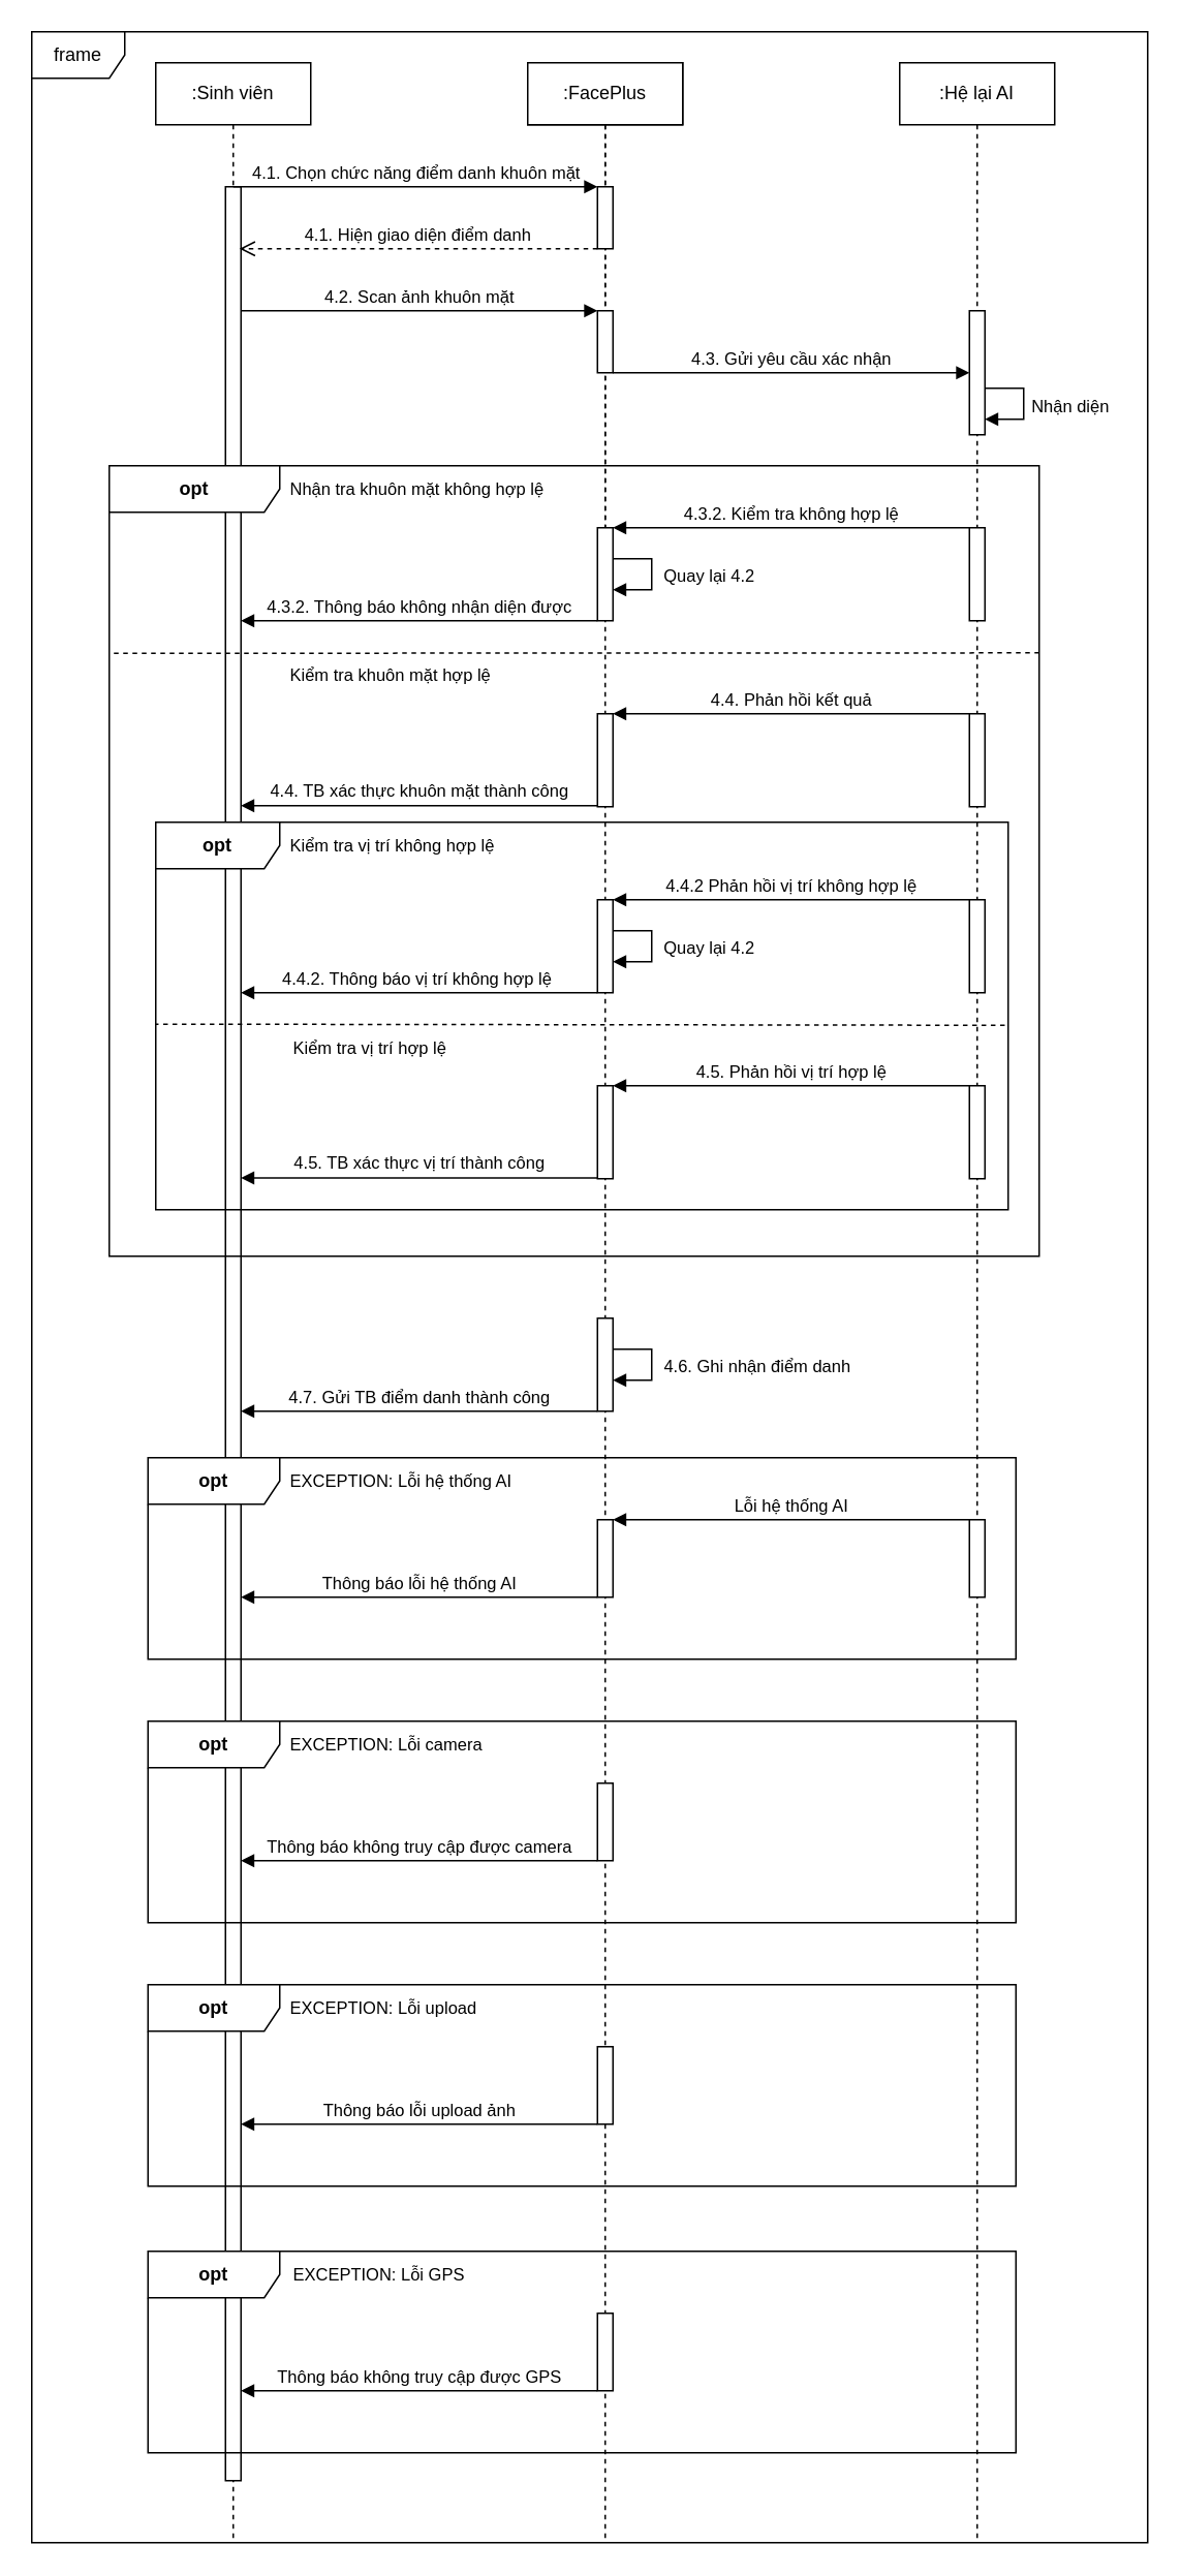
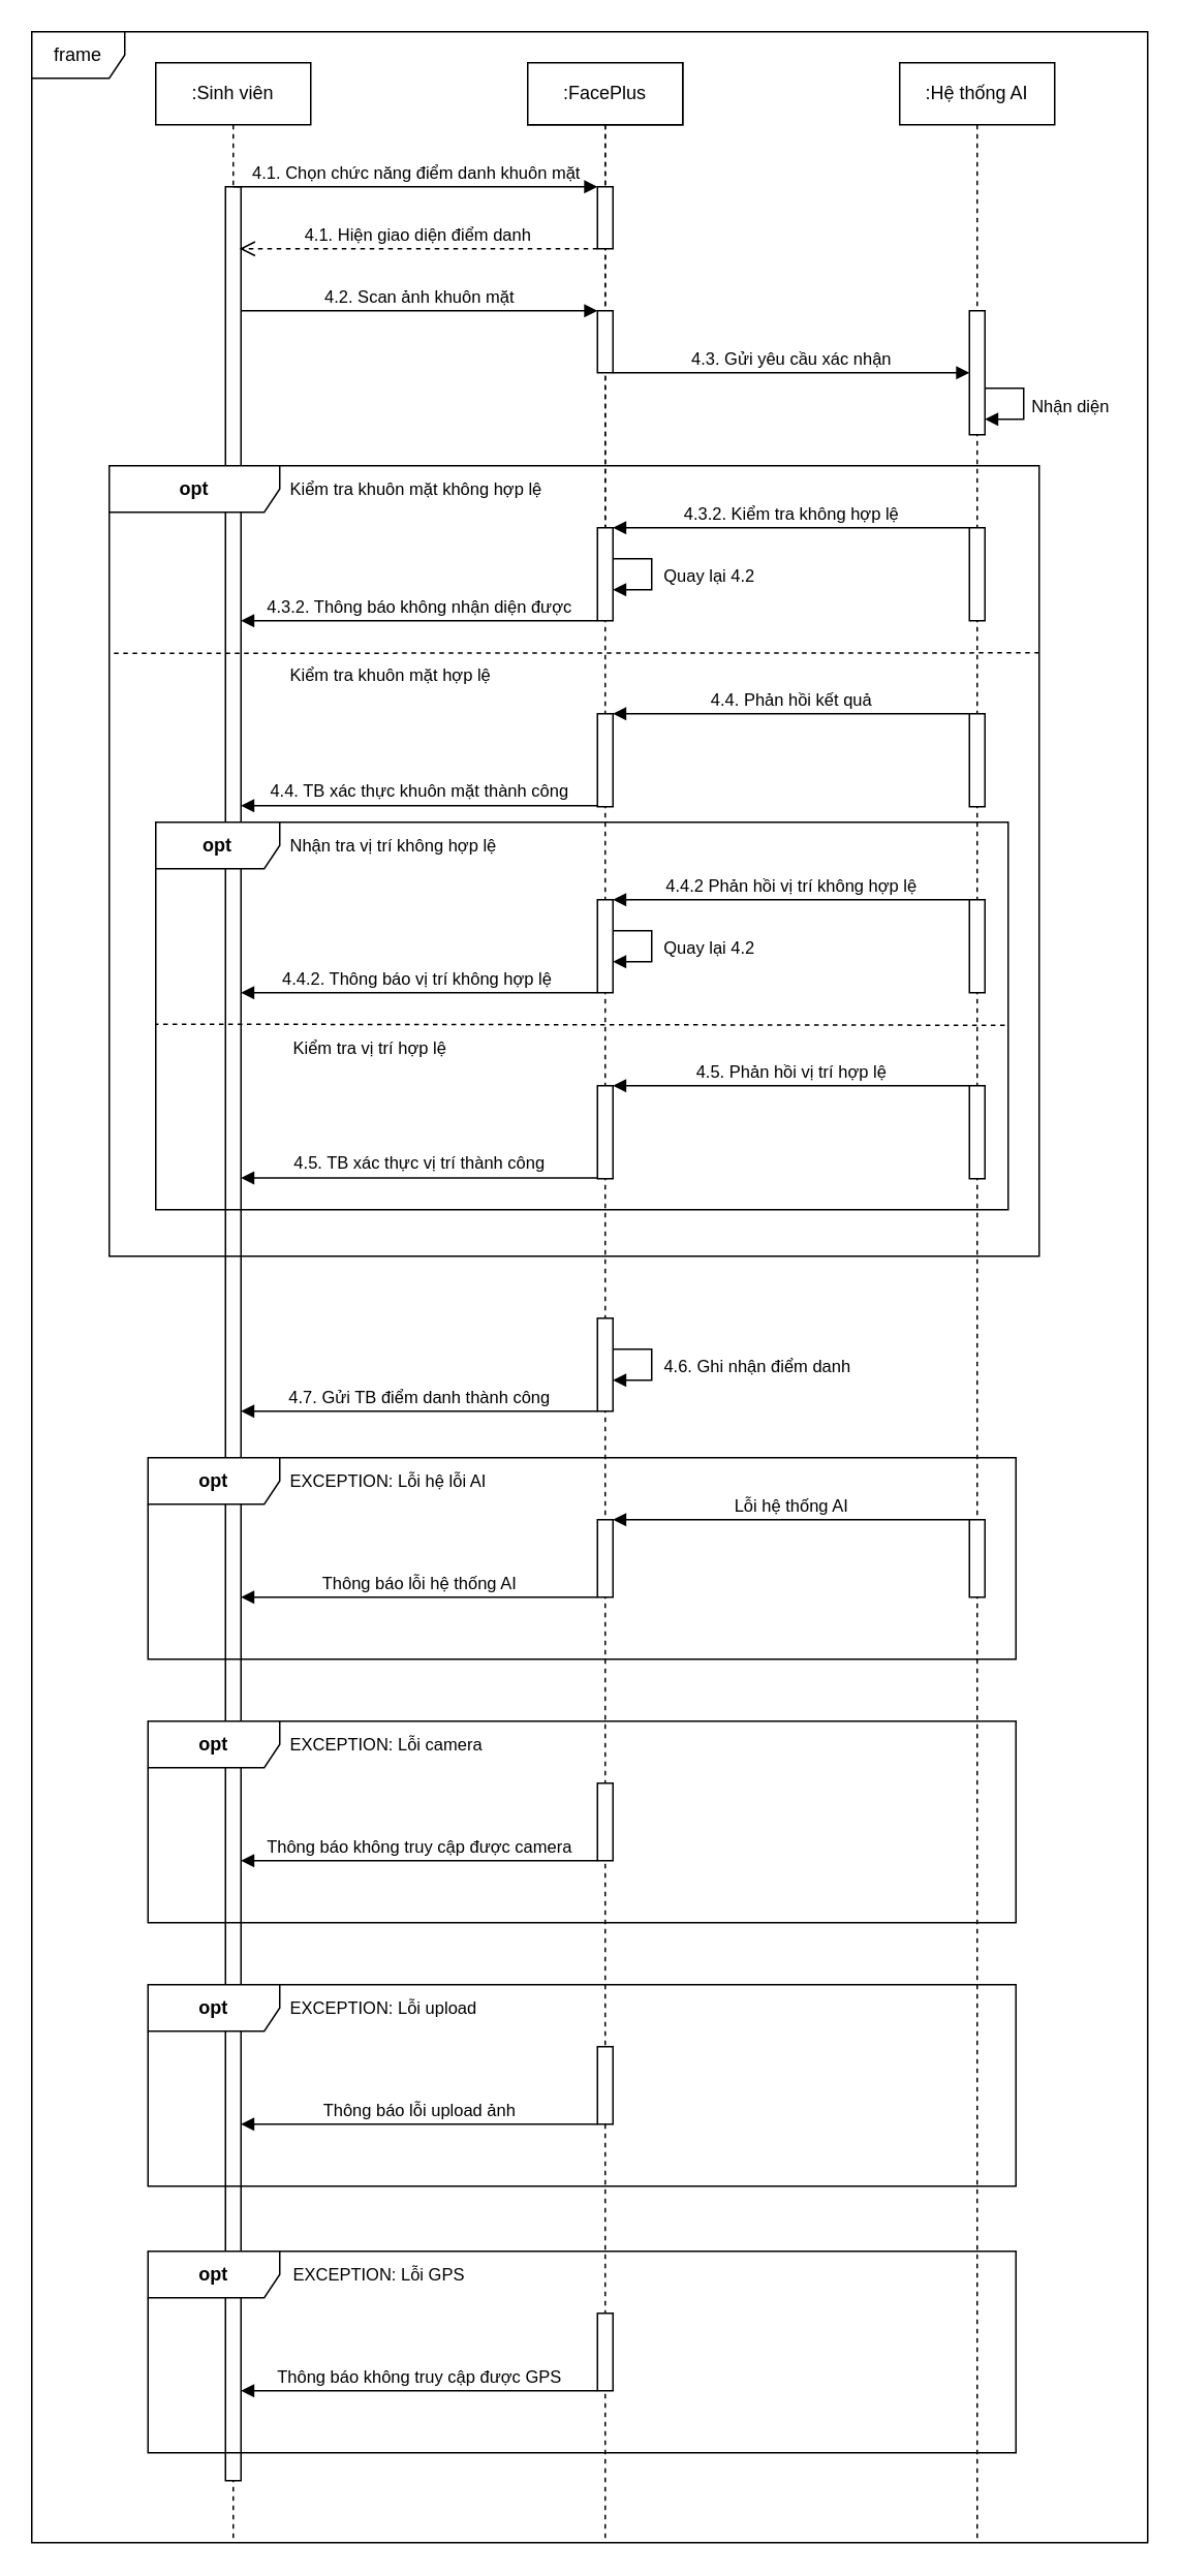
- <mxCell id="9" value=":Hệ lại AI" style="shape=umlLifeline;perimeter=lifelinePerimeter;whiteSpace=wrap;html=1;container=1;dropTarget=0;collapsible=0;recursiveResize=0;outlineConnect=0;portConstraint=eastwest;newEdgeStyle={&quot;curved&quot;:0,&quot;rounded&quot;:0};" vertex="1" parent="1"><mxGeometry x="580" y="40" width="100" height="1600" as="geometry" /></mxCell>
+ <mxCell id="9" value=":Hệ thống AI" style="shape=umlLifeline;perimeter=lifelinePerimeter;whiteSpace=wrap;html=1;container=1;dropTarget=0;collapsible=0;recursiveResize=0;outlineConnect=0;portConstraint=eastwest;newEdgeStyle={&quot;curved&quot;:0,&quot;rounded&quot;:0};" vertex="1" parent="1"><mxGeometry x="580" y="40" width="100" height="1600" as="geometry" /></mxCell>
- <mxCell id="59" value="&lt;span style=&quot;font-weight: normal;&quot;&gt;&lt;font style=&quot;font-size: 11px;&quot;&gt;Nhận tra khuôn mặt không hợp lệ&lt;/font&gt;&lt;/span&gt;" style="text;html=1;align=left;verticalAlign=middle;resizable=0;points=[];autosize=1;strokeColor=none;fillColor=none;fontStyle=1" vertex="1" parent="1"><mxGeometry x="185" y="300" width="190" height="30" as="geometry" /></mxCell>
+ <mxCell id="59" value="&lt;span style=&quot;font-weight: normal;&quot;&gt;&lt;font style=&quot;font-size: 11px;&quot;&gt;Kiểm tra khuôn mặt không hợp lệ&lt;/font&gt;&lt;/span&gt;" style="text;html=1;align=left;verticalAlign=middle;resizable=0;points=[];autosize=1;strokeColor=none;fillColor=none;fontStyle=1" vertex="1" parent="1"><mxGeometry x="185" y="300" width="190" height="30" as="geometry" /></mxCell>
- <mxCell id="61" value="&lt;span style=&quot;font-weight: normal;&quot;&gt;&lt;font style=&quot;font-size: 11px;&quot;&gt;Kiểm tra vị trí không hợp lệ&lt;/font&gt;&lt;/span&gt;" style="text;html=1;align=left;verticalAlign=middle;resizable=0;points=[];autosize=1;strokeColor=none;fillColor=none;fontStyle=1" vertex="1" parent="1"><mxGeometry x="185" y="530" width="160" height="30" as="geometry" /></mxCell>
+ <mxCell id="61" value="&lt;span style=&quot;font-weight: normal;&quot;&gt;&lt;font style=&quot;font-size: 11px;&quot;&gt;Nhận tra vị trí không hợp lệ&lt;/font&gt;&lt;/span&gt;" style="text;html=1;align=left;verticalAlign=middle;resizable=0;points=[];autosize=1;strokeColor=none;fillColor=none;fontStyle=1" vertex="1" parent="1"><mxGeometry x="185" y="530" width="160" height="30" as="geometry" /></mxCell>
- <mxCell id="63" value="&lt;span style=&quot;font-size: 11px; font-weight: 400;&quot;&gt;EXCEPTION: Lỗi hệ thống AI&lt;/span&gt;" style="text;html=1;align=left;verticalAlign=middle;resizable=0;points=[];autosize=1;strokeColor=none;fillColor=none;fontStyle=1" vertex="1" parent="1"><mxGeometry x="185" y="940" width="170" height="30" as="geometry" /></mxCell>
+ <mxCell id="63" value="&lt;span style=&quot;font-size: 11px; font-weight: 400;&quot;&gt;EXCEPTION: Lỗi hệ lỗi AI&lt;/span&gt;" style="text;html=1;align=left;verticalAlign=middle;resizable=0;points=[];autosize=1;strokeColor=none;fillColor=none;fontStyle=1" vertex="1" parent="1"><mxGeometry x="185" y="940" width="170" height="30" as="geometry" /></mxCell>
